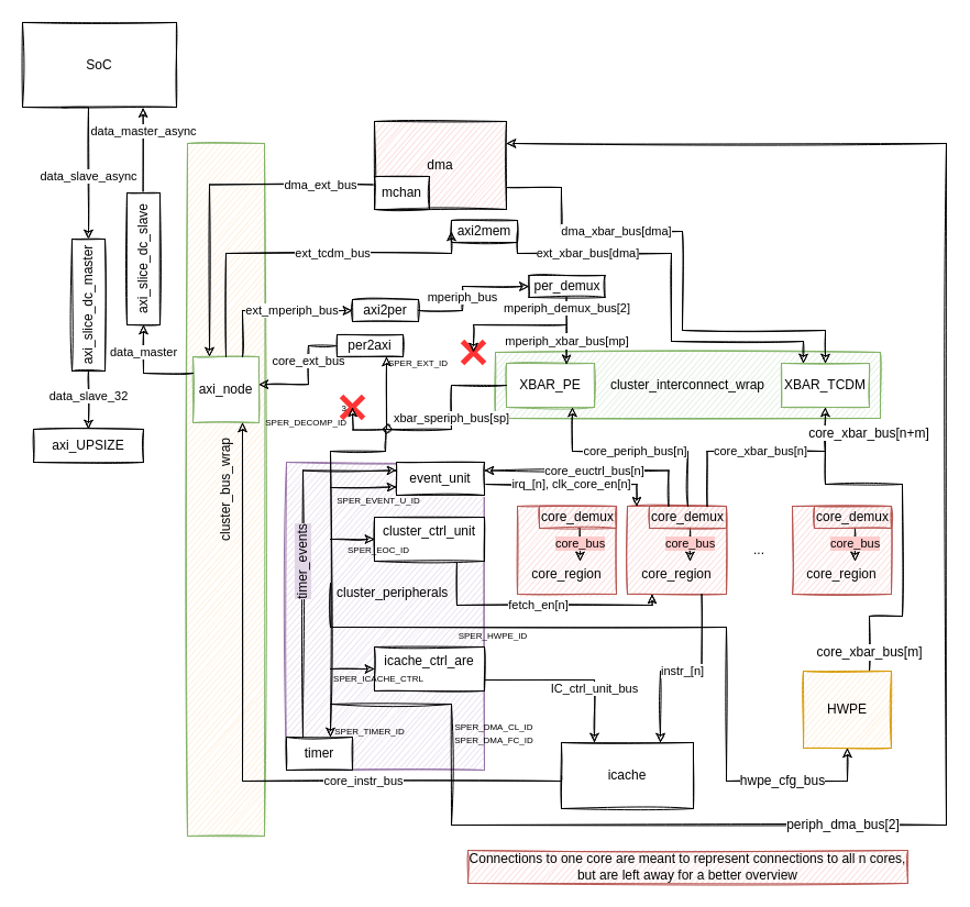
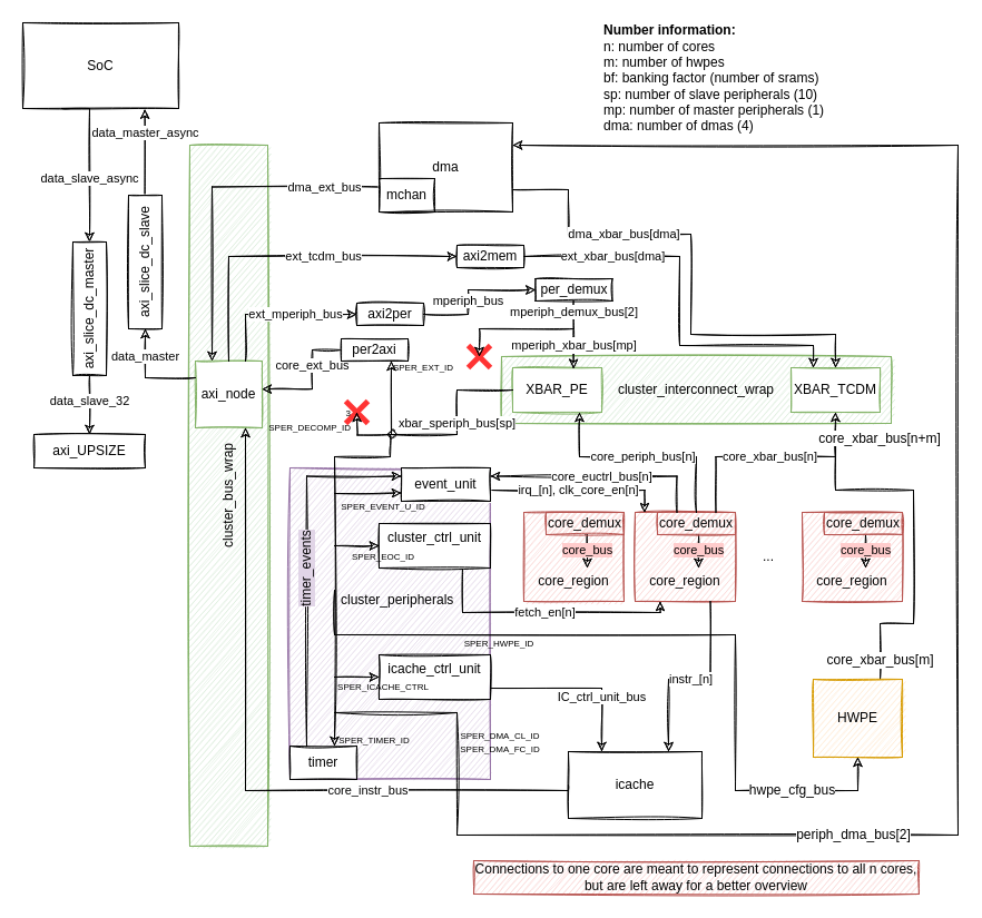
+ <mxCell id="84" value="&lt;b&gt;Number information:&lt;/b&gt;&lt;br&gt;n: number of cores&lt;br&gt;m: number of hwpes&lt;br&gt;bf: banking factor (number of srams)&lt;br&gt;sp: number of slave peripherals (10)&lt;br&gt;mp: number of master peripherals (1)&lt;br&gt;dma: number of dmas (4)" style="text;html=1;align=left;verticalAlign=middle;resizable=0;points=[];autosize=1;fontSize=12;" vertex="1" parent="1"><mxGeometry x="540" y="20" width="210" height="100" as="geometry" /></mxCell>
- <mxCell id="13" value="dma" style="rounded=0;whiteSpace=wrap;html=1;sketch=1;sketchStyle=rough;fillColor=#f8cecc;" parent="1" vertex="1"><mxGeometry x="340" y="110" width="120" height="80" as="geometry" /></mxCell>
+ <mxCell id="13" value="dma" style="rounded=0;whiteSpace=wrap;html=1;sketch=1;sketchStyle=rough;" parent="1" vertex="1"><mxGeometry x="340" y="110" width="120" height="80" as="geometry" /></mxCell>
- <mxCell id="44" value="axi2mem" style="rounded=0;whiteSpace=wrap;html=1;sketch=1;sketchStyle=rough;" parent="1" vertex="1"><mxGeometry x="410" y="200" width="60" height="20" as="geometry" /></mxCell>
+ <mxCell id="44" value="axi2mem" style="rounded=0;whiteSpace=wrap;html=1;sketch=1;sketchStyle=rough;" parent="1" vertex="1"><mxGeometry x="410" y="220" width="60" height="20" as="geometry" /></mxCell>
- <mxCell id="14" value="cluster_bus_wrap" style="rounded=0;whiteSpace=wrap;html=1;horizontal=0;fillColor=#ffe6cc;strokeColor=#82b366;sketch=1;sketchStyle=rough;" parent="1" vertex="1"><mxGeometry x="170" y="130" width="70" height="630" as="geometry" /></mxCell>
+ <mxCell id="14" value="cluster_bus_wrap" style="rounded=0;whiteSpace=wrap;html=1;horizontal=0;fillColor=#d5e8d4;strokeColor=#82b366;sketch=1;sketchStyle=rough;" parent="1" vertex="1"><mxGeometry x="170" y="130" width="70" height="630" as="geometry" /></mxCell>
- <mxCell id="29" value="icache_ctrl_are&lt;br&gt;&lt;br&gt;" style="rounded=0;whiteSpace=wrap;html=1;sketch=1;sketchStyle=rough;" parent="1" vertex="1"><mxGeometry x="340" y="588" width="100" height="40" as="geometry" /></mxCell>
+ <mxCell id="29" value="icache_ctrl_unit&lt;br&gt;&lt;br&gt;" style="rounded=0;whiteSpace=wrap;html=1;sketch=1;sketchStyle=rough;" parent="1" vertex="1"><mxGeometry x="340" y="588" width="100" height="40" as="geometry" /></mxCell>
